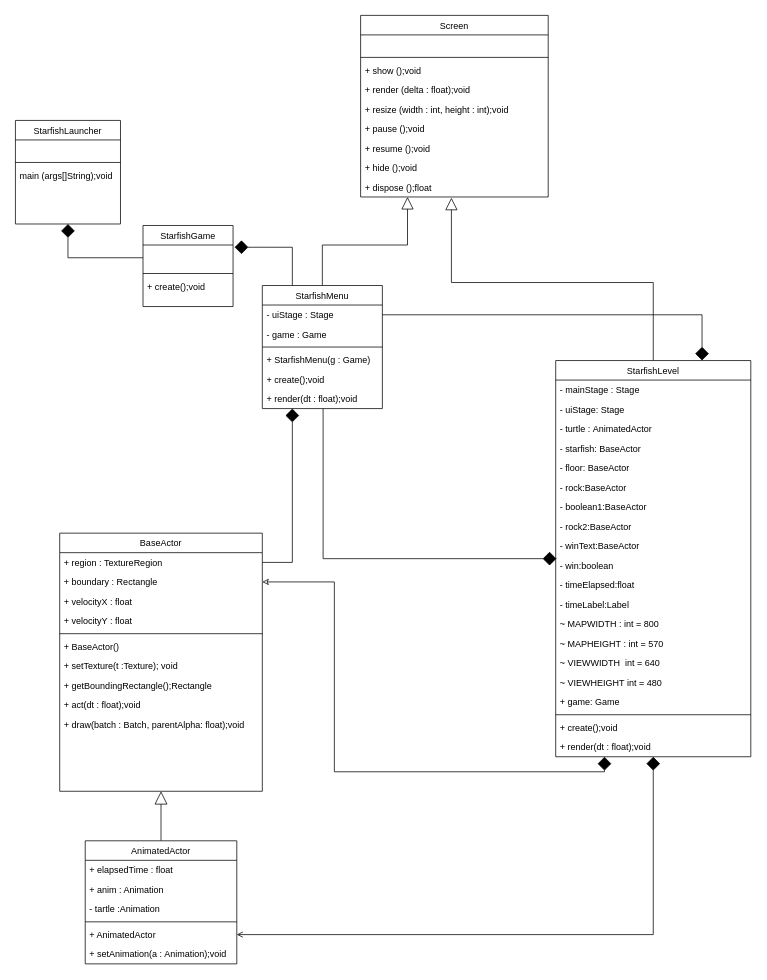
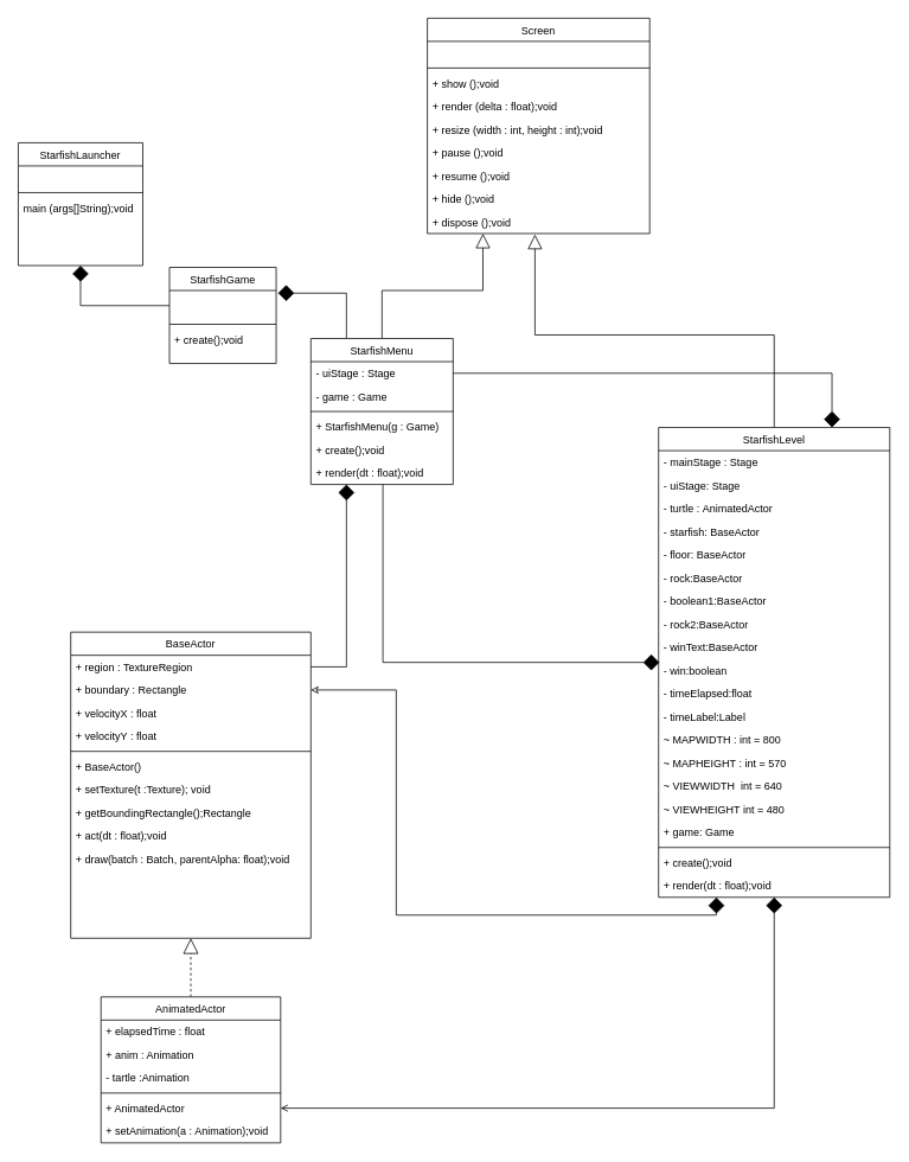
- <mxCell id="75" value="+ dispose ();float" style="text;align=left;verticalAlign=top;spacingLeft=4;spacingRight=4;overflow=hidden;rotatable=0;points=[[0,0.5],[1,0.5]];portConstraint=eastwest;rounded=0;shadow=0;html=0;" parent="66" vertex="1"><mxGeometry y="216" width="250" height="26" as="geometry" /></mxCell>
+ <mxCell id="75" value="+ dispose ();void" style="text;align=left;verticalAlign=top;spacingLeft=4;spacingRight=4;overflow=hidden;rotatable=0;points=[[0,0.5],[1,0.5]];portConstraint=eastwest;rounded=0;shadow=0;html=0;" parent="66" vertex="1"><mxGeometry y="216" width="250" height="26" as="geometry" /></mxCell>
- <mxCell id="47" style="edgeStyle=orthogonalEdgeStyle;rounded=0;orthogonalLoop=1;jettySize=auto;html=1;exitX=0.5;exitY=0;exitDx=0;exitDy=0;endArrow=block;endFill=0;fontColor=#FFFFFF;entryX=0.5;entryY=1;entryDx=0;entryDy=0;strokeWidth=1;endSize=15;" parent="1" source="48" target="55" edge="1"><mxGeometry relative="1" as="geometry"><mxPoint x="214.759" y="1060" as="targetPoint" /></mxGeometry></mxCell>
+ <mxCell id="47" style="edgeStyle=orthogonalEdgeStyle;rounded=0;orthogonalLoop=1;jettySize=auto;html=1;exitX=0.5;exitY=0;exitDx=0;exitDy=0;endArrow=block;endFill=0;fontColor=#FFFFFF;entryX=0.5;entryY=1;entryDx=0;entryDy=0;strokeWidth=1;endSize=15;dashed=1;" parent="1" source="48" target="55" edge="1"><mxGeometry relative="1" as="geometry"><mxPoint x="214.759" y="1060" as="targetPoint" /></mxGeometry></mxCell>
